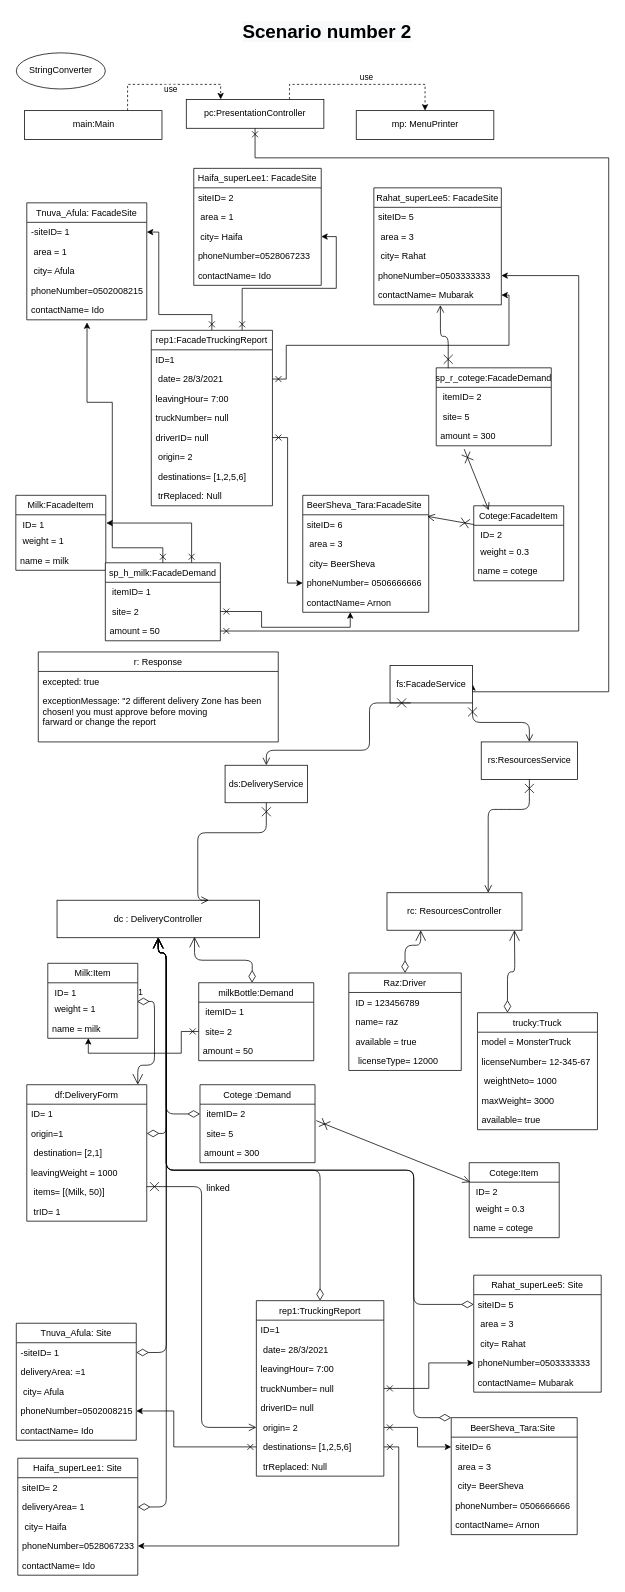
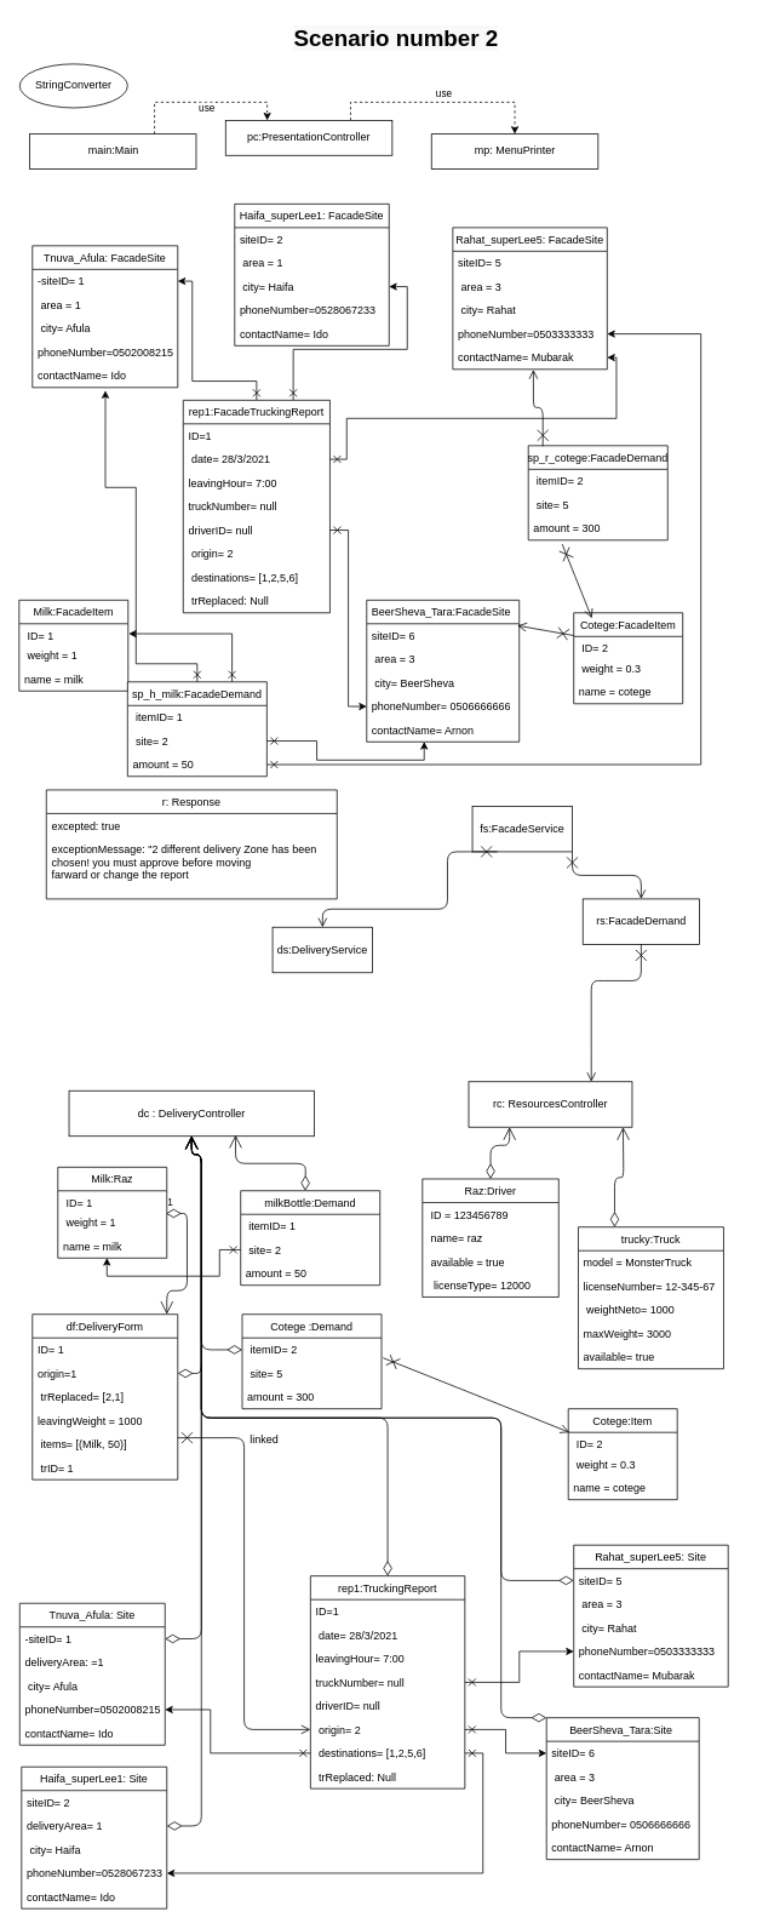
- <mxCell id="6" style="edgeStyle=orthogonalEdgeStyle;rounded=0;orthogonalLoop=1;jettySize=auto;html=1;exitX=0.5;exitY=1;exitDx=0;exitDy=0;startArrow=cross;startFill=0;fontSize=25;entryX=1;entryY=0.5;entryDx=0;entryDy=0;" parent="1" source="7" target="15" edge="1"><mxGeometry relative="1" as="geometry"><mxPoint x="861.833" y="600" as="targetPoint" /><Array as="points"><mxPoint x="339" y="210" /><mxPoint x="811" y="210" /><mxPoint x="811" y="922" /></Array></mxGeometry></mxCell>
- <mxCell id="16" value="rs:ResourcesService" style="html=1;fillColor=#ffffff;" parent="1" vertex="1"><mxGeometry x="641" y="988.89" width="128.41" height="50" as="geometry" /></mxCell>
+ <mxCell id="16" value="rs:FacadeDemand" style="html=1;fillColor=#ffffff;" parent="1" vertex="1"><mxGeometry x="641" y="988.89" width="128.41" height="50" as="geometry" /></mxCell>
- <mxCell id="28" value="" style="endArrow=open;startArrow=cross;endFill=0;startFill=0;endSize=8;startSize=10;html=1;strokeColor=#000000;exitX=0.5;exitY=1;exitDx=0;exitDy=0;entryX=0.75;entryY=0;entryDx=0;entryDy=0;edgeStyle=orthogonalEdgeStyle;" parent="1" source="17" target="24" edge="1"><mxGeometry width="160" relative="1" as="geometry"><mxPoint x="229.413" y="1088.89" as="sourcePoint" /><mxPoint x="389.413" y="1088.89" as="targetPoint" /><Array as="points"><mxPoint x="354" y="1110" /><mxPoint x="263" y="1110" /><mxPoint x="263" y="1200" /></Array></mxGeometry></mxCell>
- <mxCell id="87" value="Milk:Item" style="swimlane;fontStyle=0;childLayout=stackLayout;horizontal=1;startSize=26;horizontalStack=0;resizeParent=1;resizeParentMax=0;resizeLast=0;collapsible=1;marginBottom=0;swimlaneFillColor=#ffffff;" parent="1" vertex="1"><mxGeometry x="63.003" y="1284.11" width="120" height="100" as="geometry" /></mxCell>
+ <mxCell id="87" value="Milk:Raz" style="swimlane;fontStyle=0;childLayout=stackLayout;horizontal=1;startSize=26;horizontalStack=0;resizeParent=1;resizeParentMax=0;resizeLast=0;collapsible=1;marginBottom=0;swimlaneFillColor=#ffffff;" parent="1" vertex="1"><mxGeometry x="63.003" y="1284.11" width="120" height="100" as="geometry" /></mxCell>
- <mxCell id="111" value=" destination= [2,1]" style="text;strokeColor=none;fillColor=none;align=left;verticalAlign=top;spacingLeft=4;spacingRight=4;overflow=hidden;rotatable=0;points=[[0,0.5],[1,0.5]];portConstraint=eastwest;" parent="108" vertex="1"><mxGeometry y="78" width="160" height="26" as="geometry" /></mxCell>
+ <mxCell id="111" value=" trReplaced= [2,1]" style="text;strokeColor=none;fillColor=none;align=left;verticalAlign=top;spacingLeft=4;spacingRight=4;overflow=hidden;rotatable=0;points=[[0,0.5],[1,0.5]];portConstraint=eastwest;" parent="108" vertex="1"><mxGeometry y="78" width="160" height="26" as="geometry" /></mxCell>
